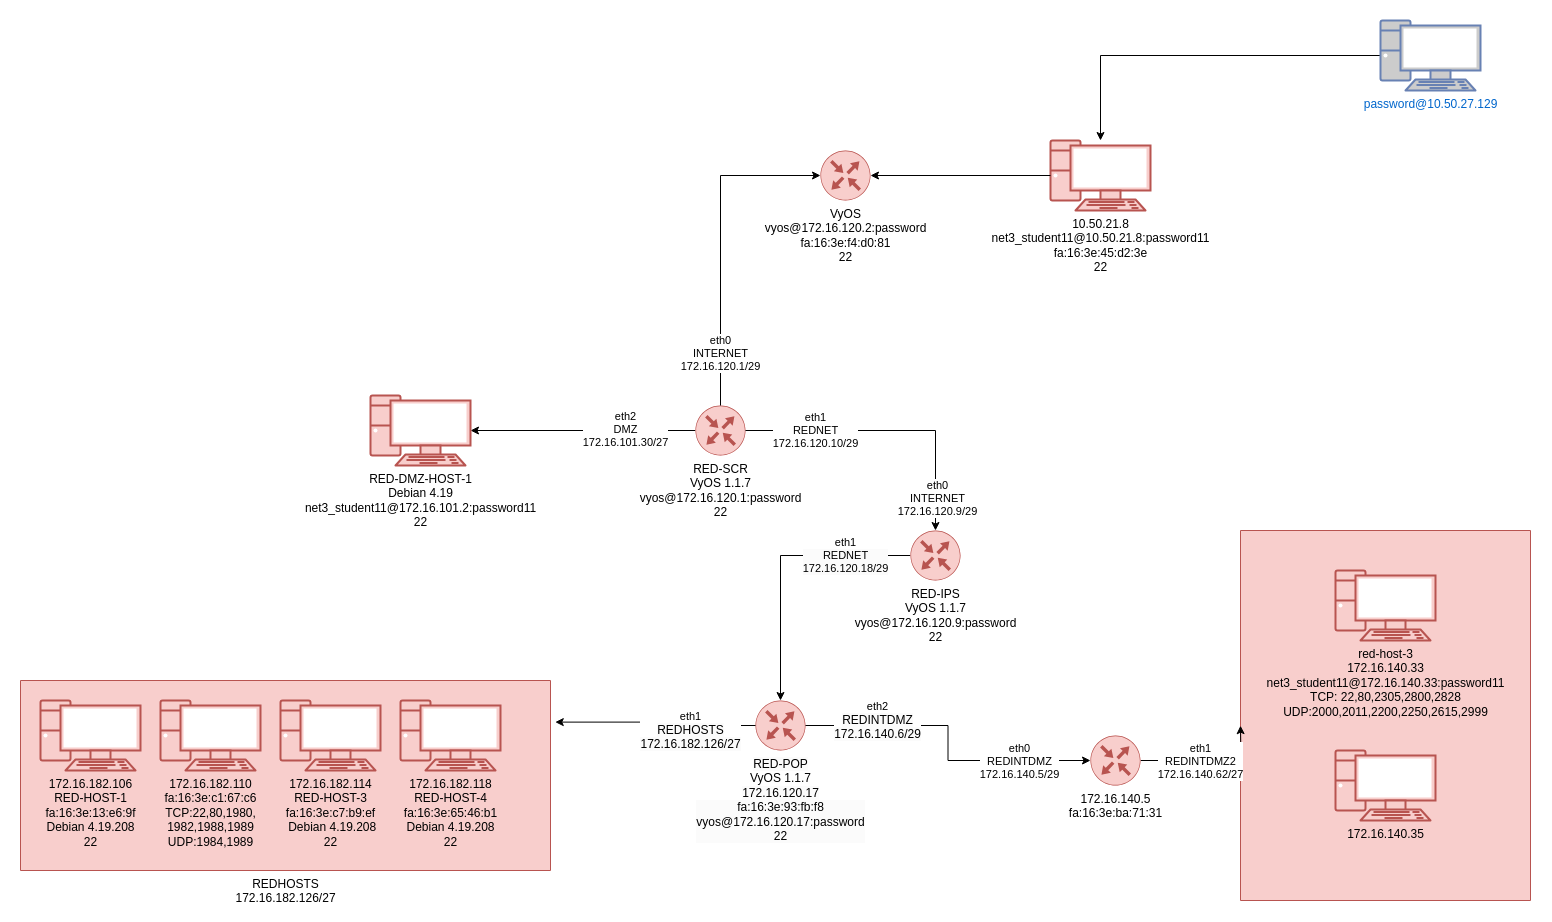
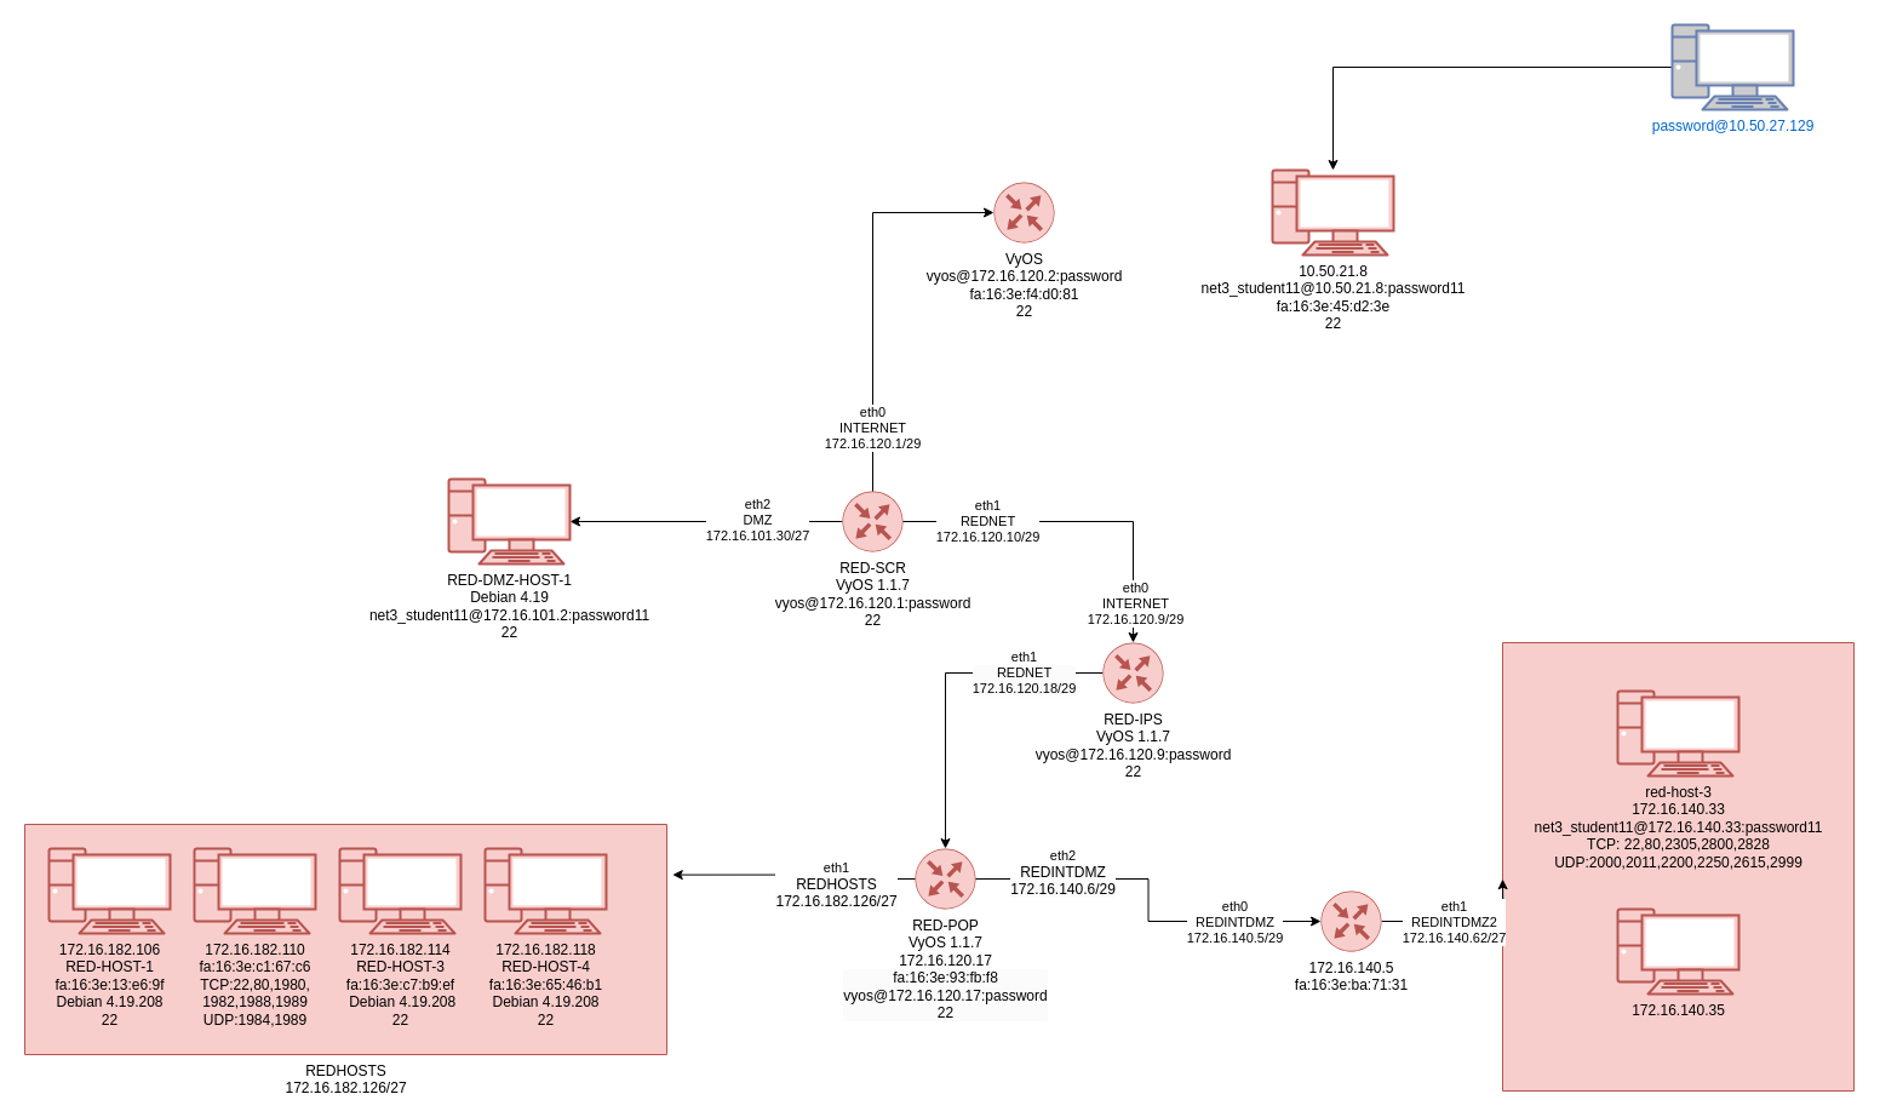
- <mxCell id="8" style="edgeStyle=orthogonalEdgeStyle;rounded=0;orthogonalLoop=1;jettySize=auto;html=1;entryX=1;entryY=0.5;entryDx=0;entryDy=0;entryPerimeter=0;" parent="1" source="5" target="14" edge="1"><mxGeometry relative="1" as="geometry" /></mxCell>
